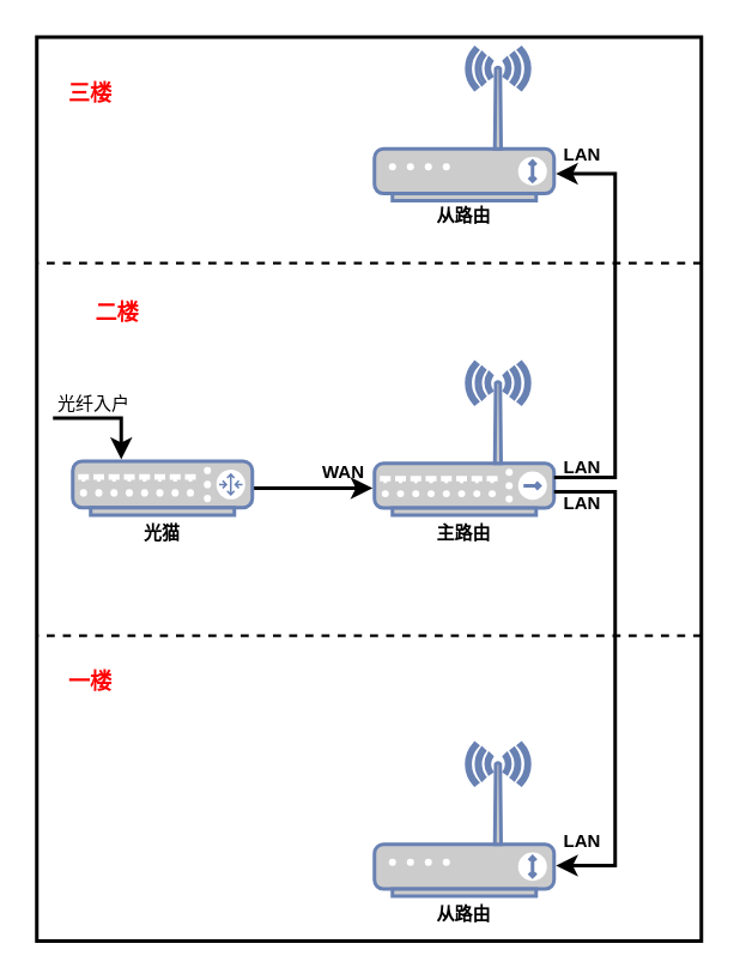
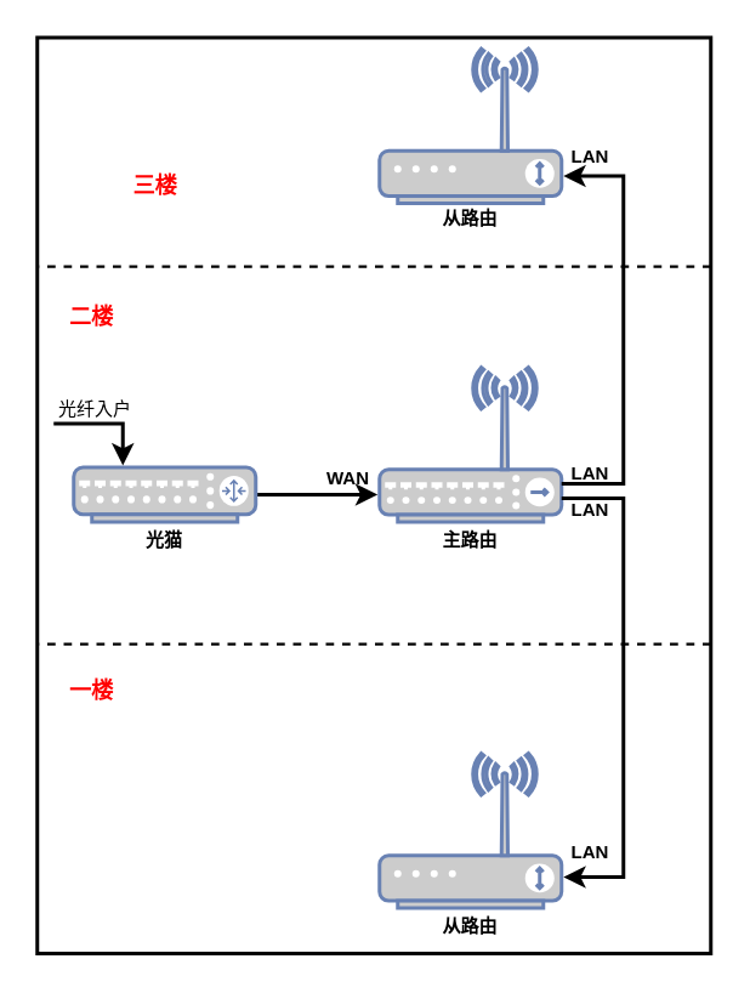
- <mxCell id="12" value="&lt;font color=&quot;#ff0000&quot;&gt;&lt;b&gt;三楼&lt;/b&gt;&lt;/font&gt;" style="text;html=1;strokeColor=none;fillColor=none;align=center;verticalAlign=middle;whiteSpace=wrap;rounded=0;" vertex="1" parent="1"><mxGeometry x="20" y="37" width="60" height="30" as="geometry" /></mxCell>
+ <mxCell id="12" value="&lt;font color=&quot;#ff0000&quot;&gt;&lt;b&gt;三楼&lt;/b&gt;&lt;/font&gt;" style="text;html=1;strokeColor=none;fillColor=none;align=center;verticalAlign=middle;whiteSpace=wrap;rounded=0;" vertex="1" parent="1"><mxGeometry x="55" y="87" width="60" height="30" as="geometry" /></mxCell>
- <mxCell id="13" value="&lt;b&gt;&lt;font color=&quot;#ff0000&quot;&gt;二楼&lt;/font&gt;&lt;/b&gt;" style="text;html=1;strokeColor=none;fillColor=none;align=center;verticalAlign=middle;whiteSpace=wrap;rounded=0;" vertex="1" parent="1"><mxGeometry x="35" y="159" width="60" height="30" as="geometry" /></mxCell>
+ <mxCell id="13" value="&lt;b&gt;&lt;font color=&quot;#ff0000&quot;&gt;二楼&lt;/font&gt;&lt;/b&gt;" style="text;html=1;strokeColor=none;fillColor=none;align=center;verticalAlign=middle;whiteSpace=wrap;rounded=0;" vertex="1" parent="1"><mxGeometry x="20" y="159" width="60" height="30" as="geometry" /></mxCell>
